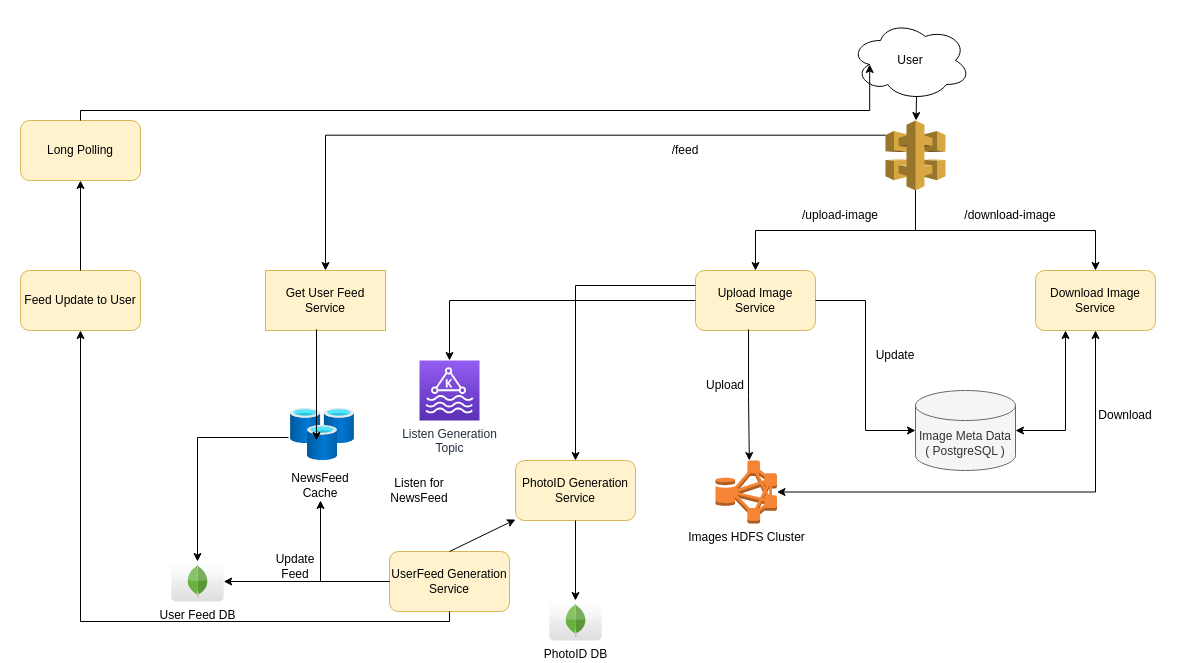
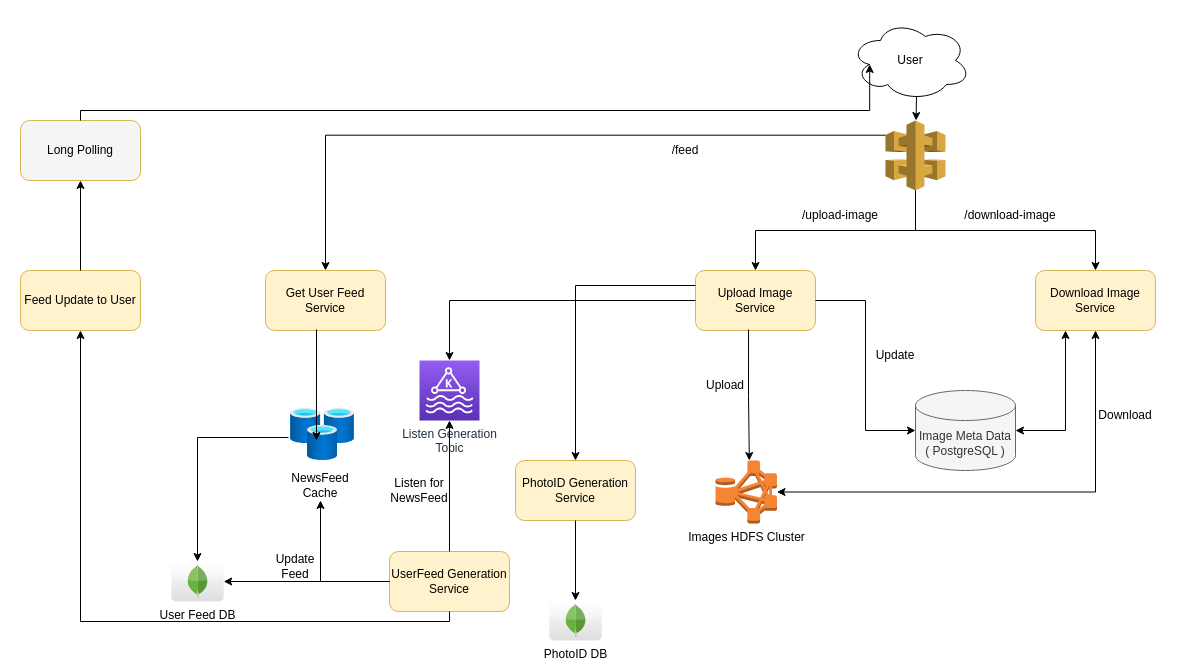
- <mxCell id="42" value="Long Polling" style="rounded=1;whiteSpace=wrap;html=1;fillColor=#fff2cc;strokeColor=#d6b656;" vertex="1" parent="1"><mxGeometry x="20" y="120" width="120" height="60" as="geometry" /></mxCell>
+ <mxCell id="42" value="Long Polling" style="rounded=1;whiteSpace=wrap;html=1;fillColor=#f5f5f5;strokeColor=#d6b656;" vertex="1" parent="1"><mxGeometry x="20" y="120" width="120" height="60" as="geometry" /></mxCell>
- <mxCell id="20" value="Get User Feed Service" style="whiteSpace=wrap;html=1;fillColor=#fff2cc;strokeColor=#d6b656;rounded=0;" vertex="1" parent="1"><mxGeometry x="265" y="270" width="120" height="60" as="geometry" /></mxCell>
+ <mxCell id="20" value="Get User Feed Service" style="rounded=1;whiteSpace=wrap;html=1;fillColor=#fff2cc;strokeColor=#d6b656;" vertex="1" parent="1"><mxGeometry x="265" y="270" width="120" height="60" as="geometry" /></mxCell>
- <mxCell id="33" value="" style="endArrow=classic;html=1;rounded=0;exitX=0.5;exitY=0;exitDx=0;exitDy=0;" edge="1" parent="1" source="32" target="24"><mxGeometry width="50" height="50" relative="1" as="geometry"><mxPoint x="555" y="550" as="sourcePoint" /><mxPoint x="605" y="500" as="targetPoint" /></mxGeometry></mxCell>
+ <mxCell id="33" value="" style="endArrow=classic;html=1;rounded=0;exitX=0.5;exitY=0;exitDx=0;exitDy=0;" edge="1" parent="1" source="32" target="30"><mxGeometry width="50" height="50" relative="1" as="geometry"><mxPoint x="555" y="550" as="sourcePoint" /><mxPoint x="605" y="500" as="targetPoint" /></mxGeometry></mxCell>
